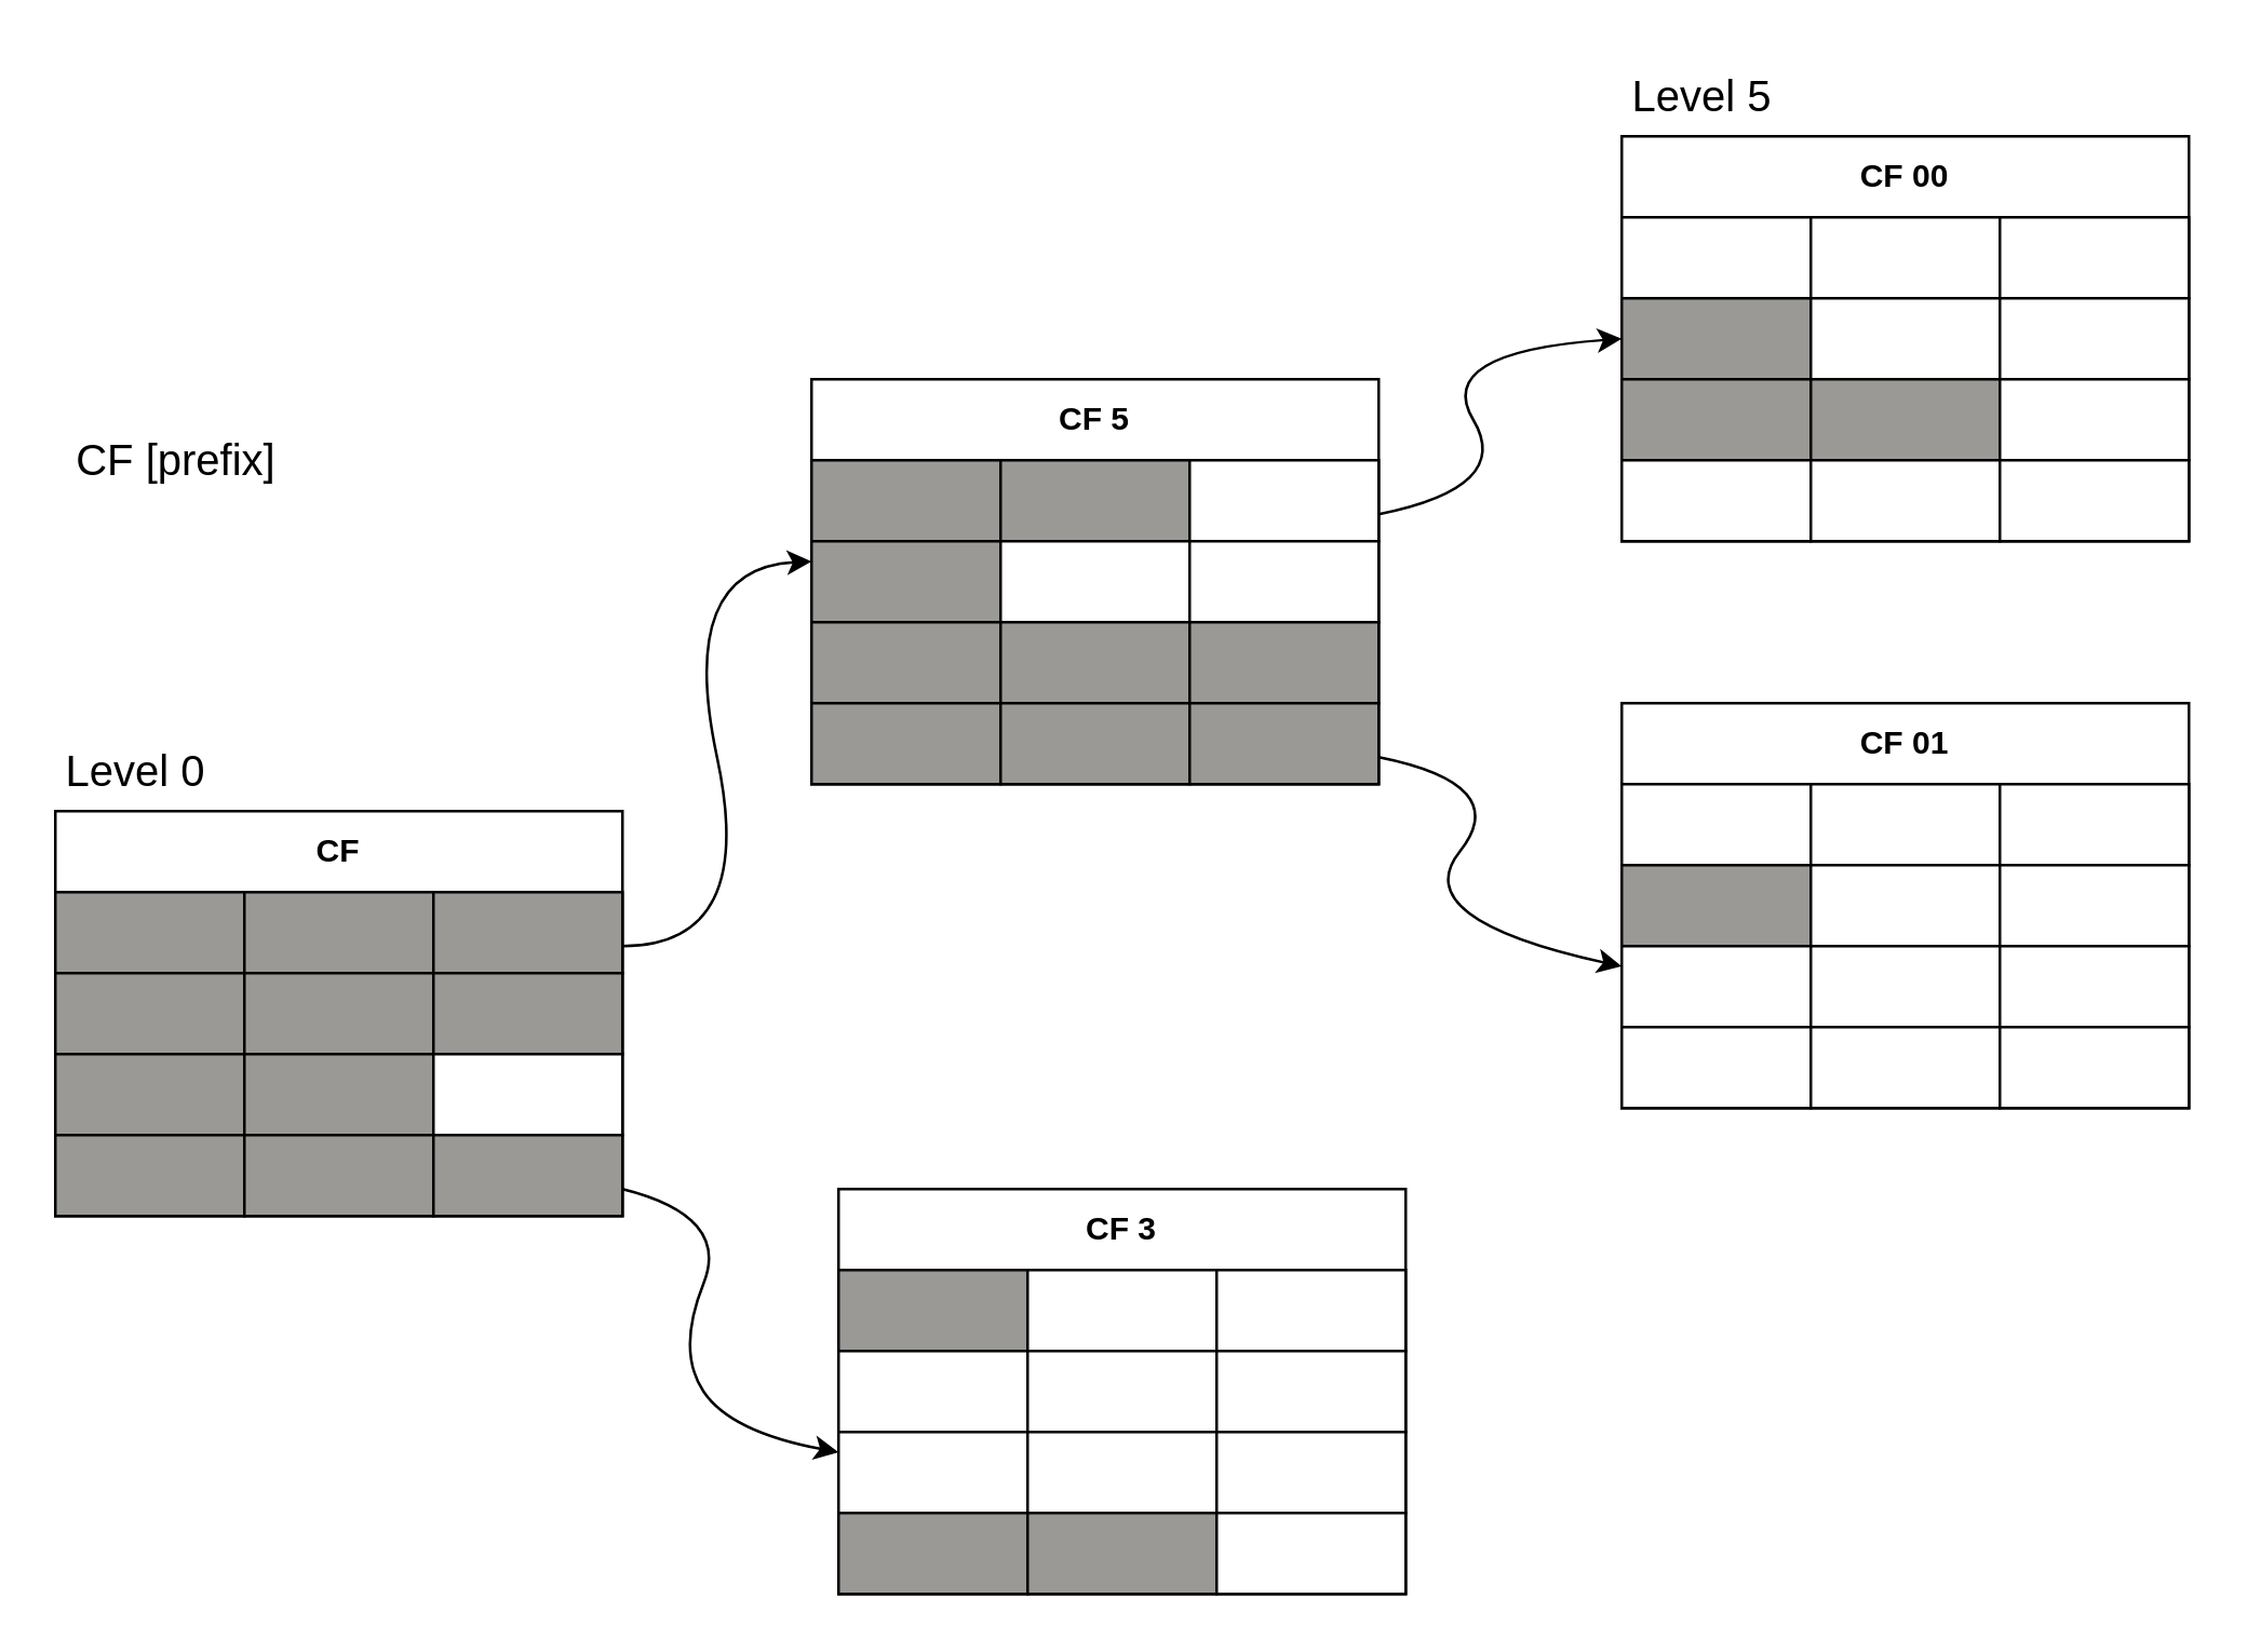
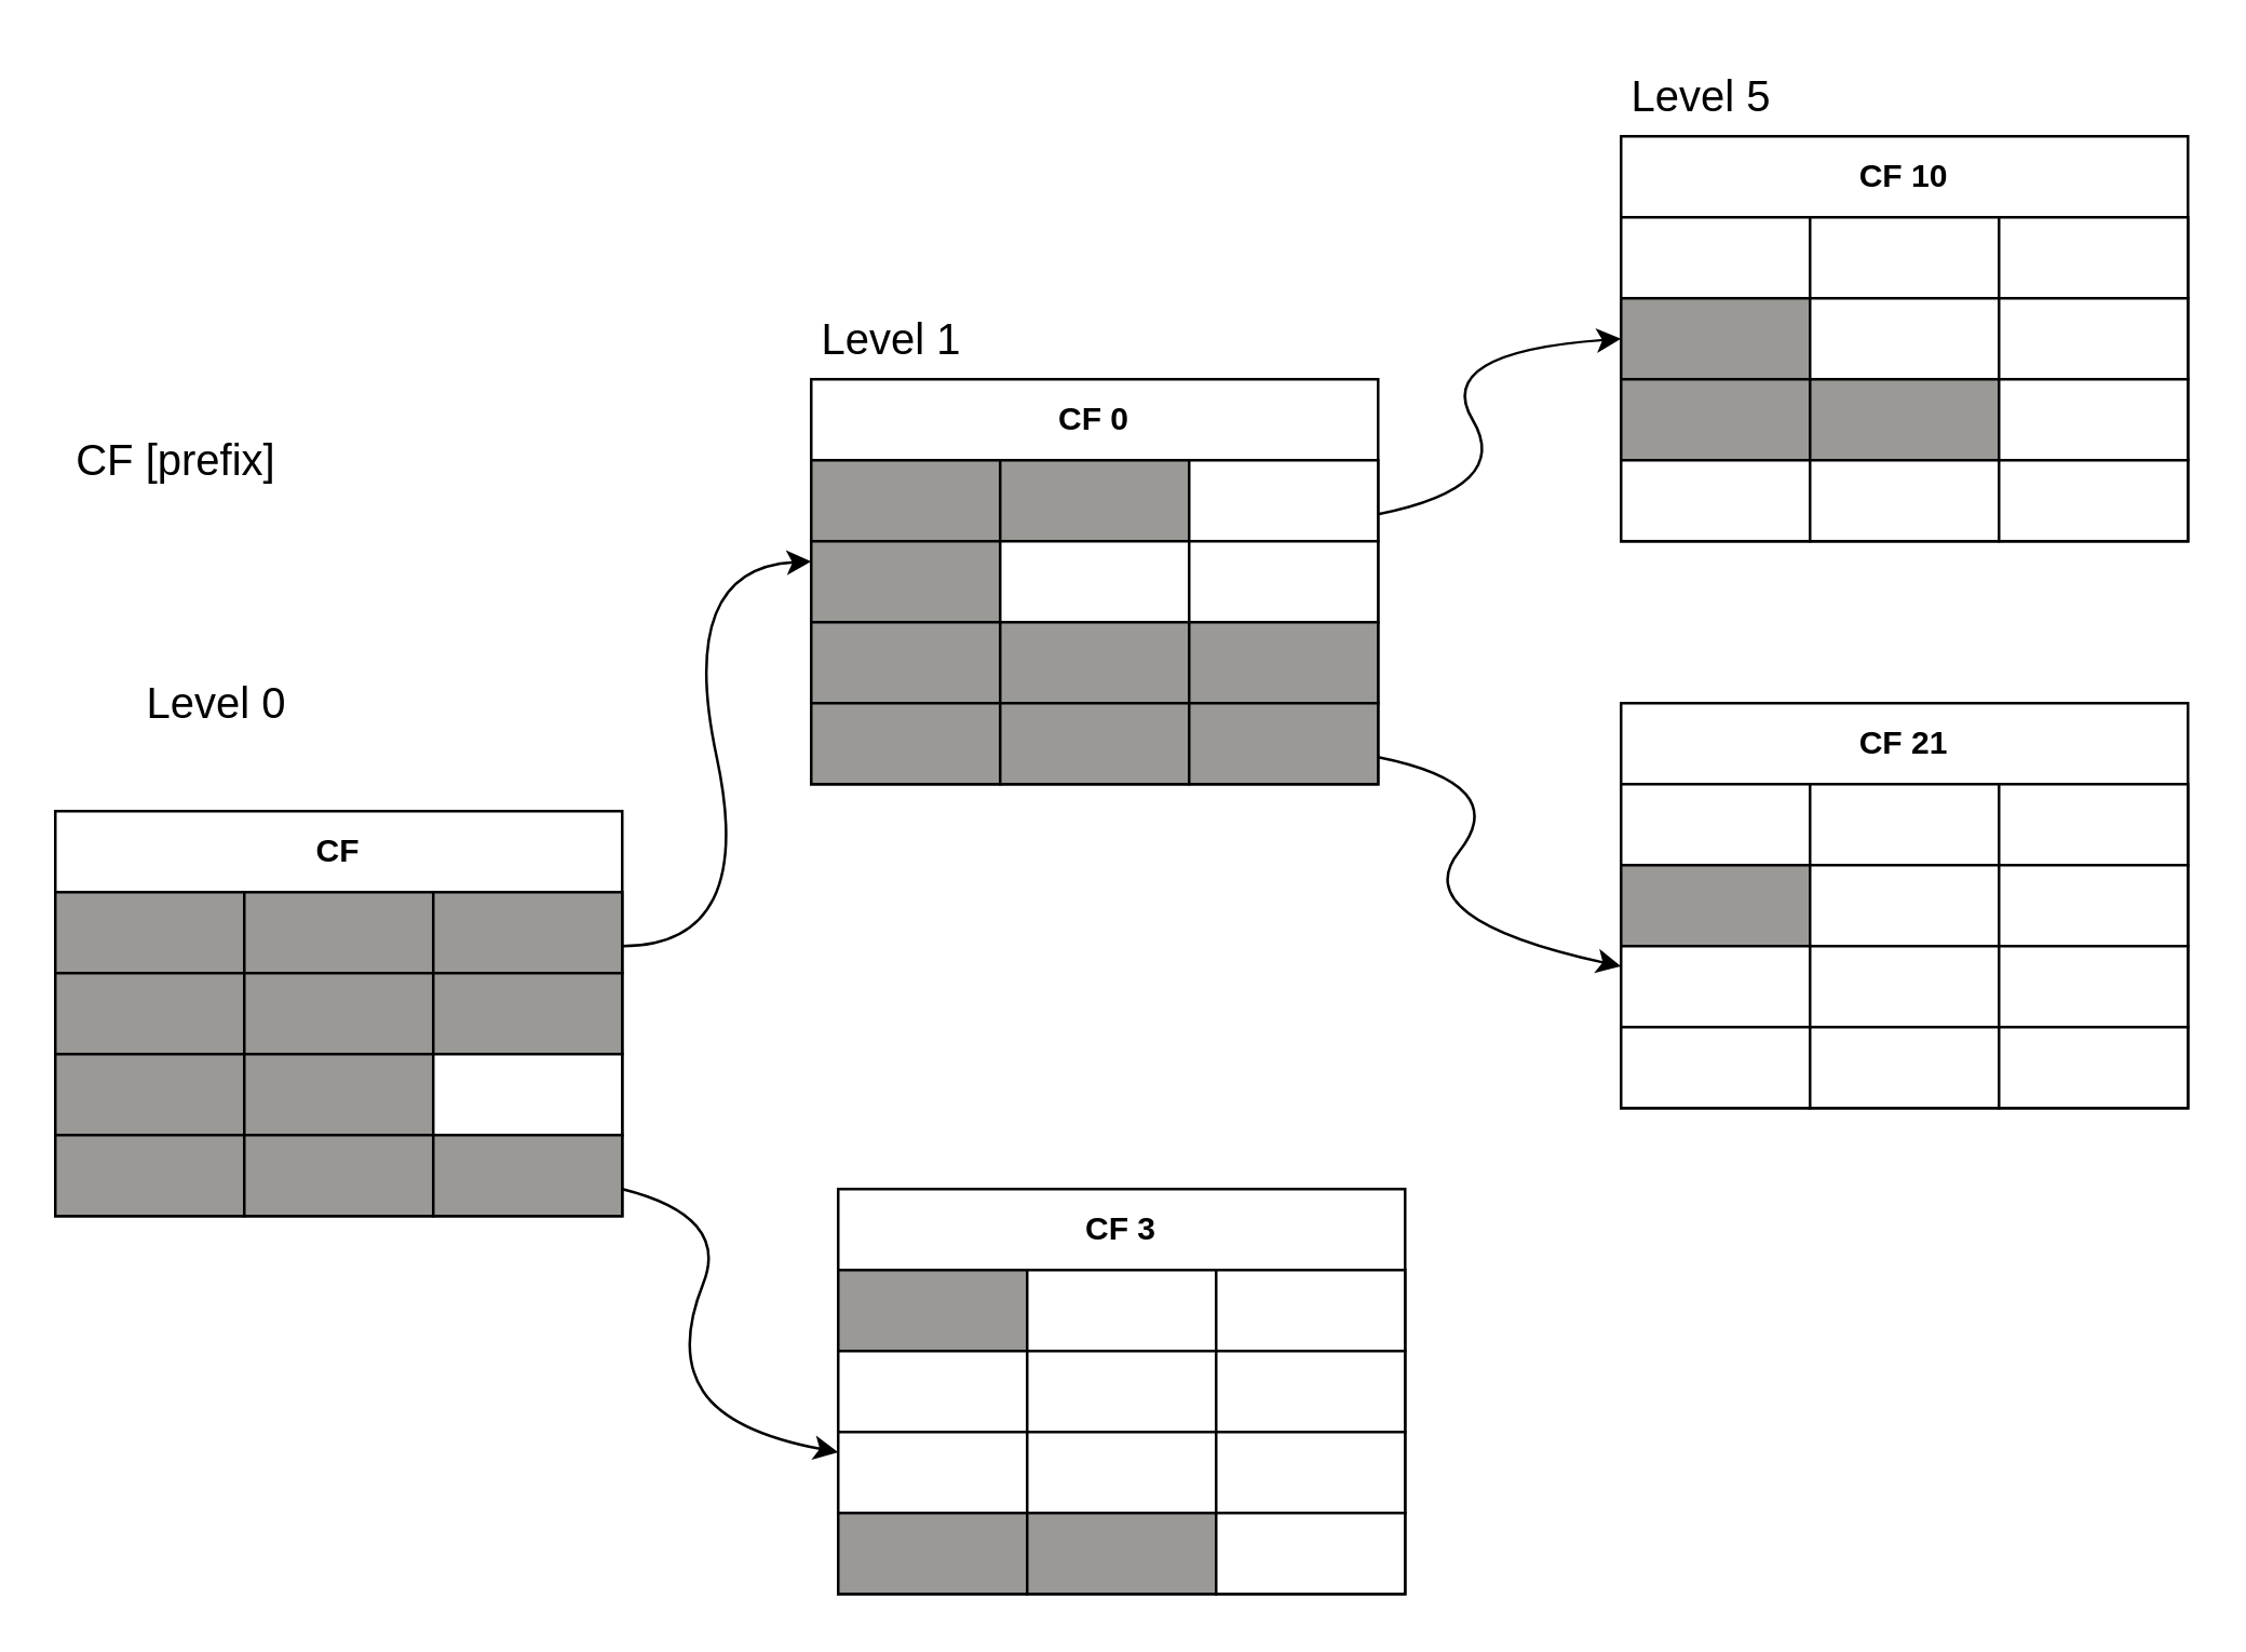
- <mxCell id="43" value="&lt;div&gt;CF 00&lt;/div&gt;" style="swimlane;whiteSpace=wrap;html=1;startSize=30;" vertex="1" parent="1"><mxGeometry x="600" y="50" width="210" height="150" as="geometry" /></mxCell>
+ <mxCell id="43" value="&lt;div&gt;CF 10&lt;/div&gt;" style="swimlane;whiteSpace=wrap;html=1;startSize=30;" vertex="1" parent="1"><mxGeometry x="600" y="50" width="210" height="150" as="geometry" /></mxCell>
+ <mxCell id="72" value="&lt;font style=&quot;font-size: 16px;&quot;&gt;Level 1&lt;/font&gt;" style="text;html=1;strokeColor=none;fillColor=none;align=center;verticalAlign=middle;whiteSpace=wrap;rounded=0;" vertex="1" parent="1"><mxGeometry x="300" y="110" width="60" height="30" as="geometry" /></mxCell>
- <mxCell id="15" value="&lt;div&gt;CF 5&lt;/div&gt;" style="swimlane;whiteSpace=wrap;html=1;startSize=30;" vertex="1" parent="1"><mxGeometry x="300" y="140" width="210" height="150" as="geometry" /></mxCell>
+ <mxCell id="15" value="&lt;div&gt;CF 0&lt;/div&gt;" style="swimlane;whiteSpace=wrap;html=1;startSize=30;" vertex="1" parent="1"><mxGeometry x="300" y="140" width="210" height="150" as="geometry" /></mxCell>
- <mxCell id="56" value="&lt;div&gt;CF 01&lt;/div&gt;" style="swimlane;whiteSpace=wrap;html=1;startSize=30;" vertex="1" parent="1"><mxGeometry x="600" y="260" width="210" height="150" as="geometry" /></mxCell>
+ <mxCell id="56" value="&lt;div&gt;CF 21&lt;/div&gt;" style="swimlane;whiteSpace=wrap;html=1;startSize=30;" vertex="1" parent="1"><mxGeometry x="600" y="260" width="210" height="150" as="geometry" /></mxCell>
- <mxCell id="71" value="&lt;font style=&quot;font-size: 16px;&quot;&gt;Level 0&lt;/font&gt;" style="text;html=1;strokeColor=none;fillColor=none;align=center;verticalAlign=middle;whiteSpace=wrap;rounded=0;" vertex="1" parent="1"><mxGeometry x="20" y="270" width="60" height="30" as="geometry" /></mxCell>
+ <mxCell id="71" value="&lt;font style=&quot;font-size: 16px;&quot;&gt;Level 0&lt;/font&gt;" style="text;html=1;strokeColor=none;fillColor=none;align=center;verticalAlign=middle;whiteSpace=wrap;rounded=0;" vertex="1" parent="1"><mxGeometry x="50" y="245" width="60" height="30" as="geometry" /></mxCell>
